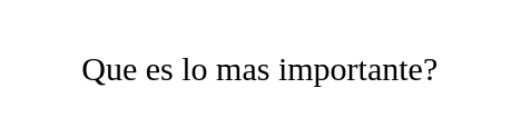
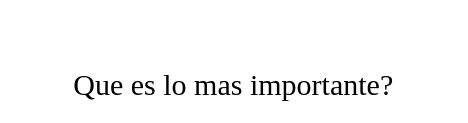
- <mxCell id="2" value="Que es lo mas importante?" style="text;html=1;align=center;verticalAlign=middle;resizable=0;points=[];autosize=1;strokeColor=none;fillColor=none;fontFamily=Architects Daughter;fontSource=https%3A%2F%2Ffonts.googleapis.com%2Fcss%3Ffamily%3DArchitects%2BDaughter;fontSize=20;" vertex="1" parent="1"><mxGeometry x="20" y="20" width="270" height="40" as="geometry" /></mxCell>
+ <mxCell id="2" value="Que es lo mas importante?" style="text;html=1;align=center;verticalAlign=middle;resizable=0;points=[];autosize=1;strokeColor=none;fillColor=none;fontFamily=Architects Daughter;fontSource=https%3A%2F%2Ffonts.googleapis.com%2Fcss%3Ffamily%3DArchitects%2BDaughter;fontSize=20;" vertex="1" parent="1"><mxGeometry x="20" y="35" width="270" height="40" as="geometry" /></mxCell>
